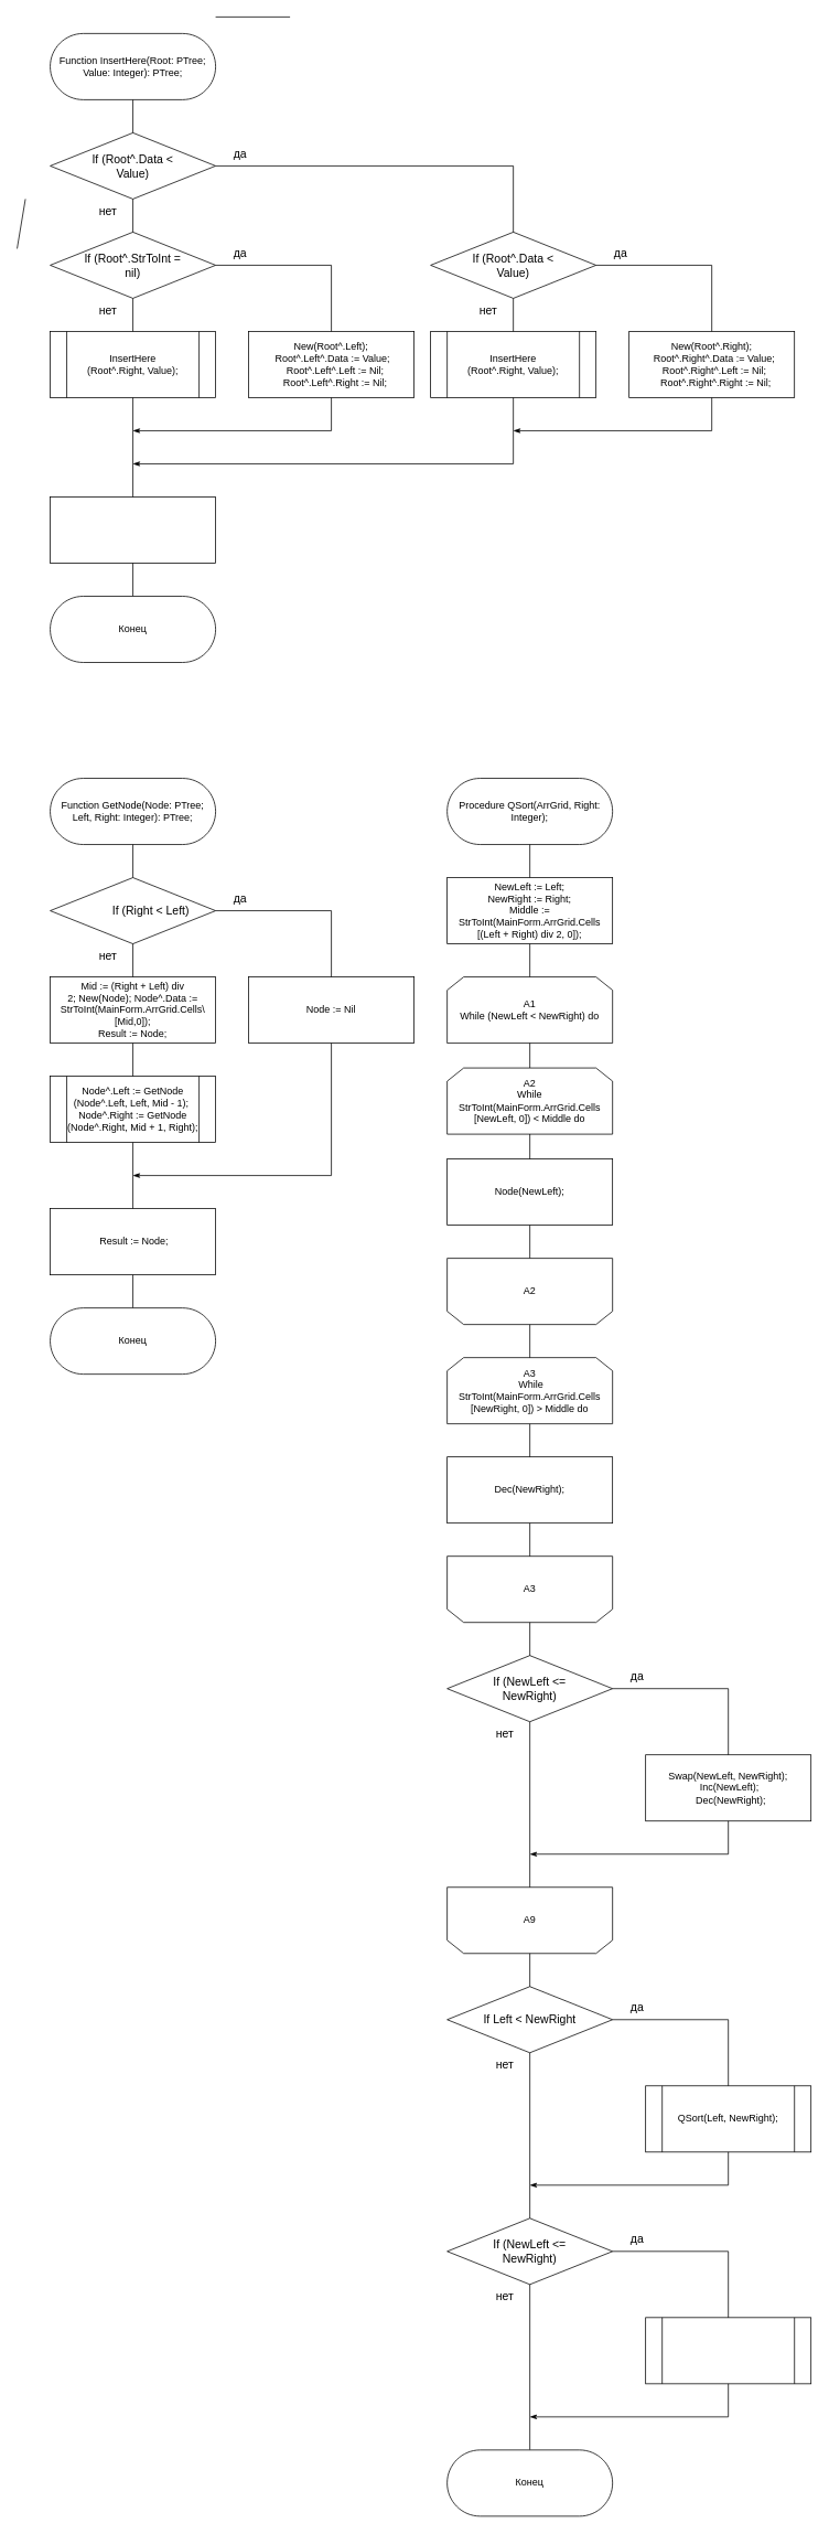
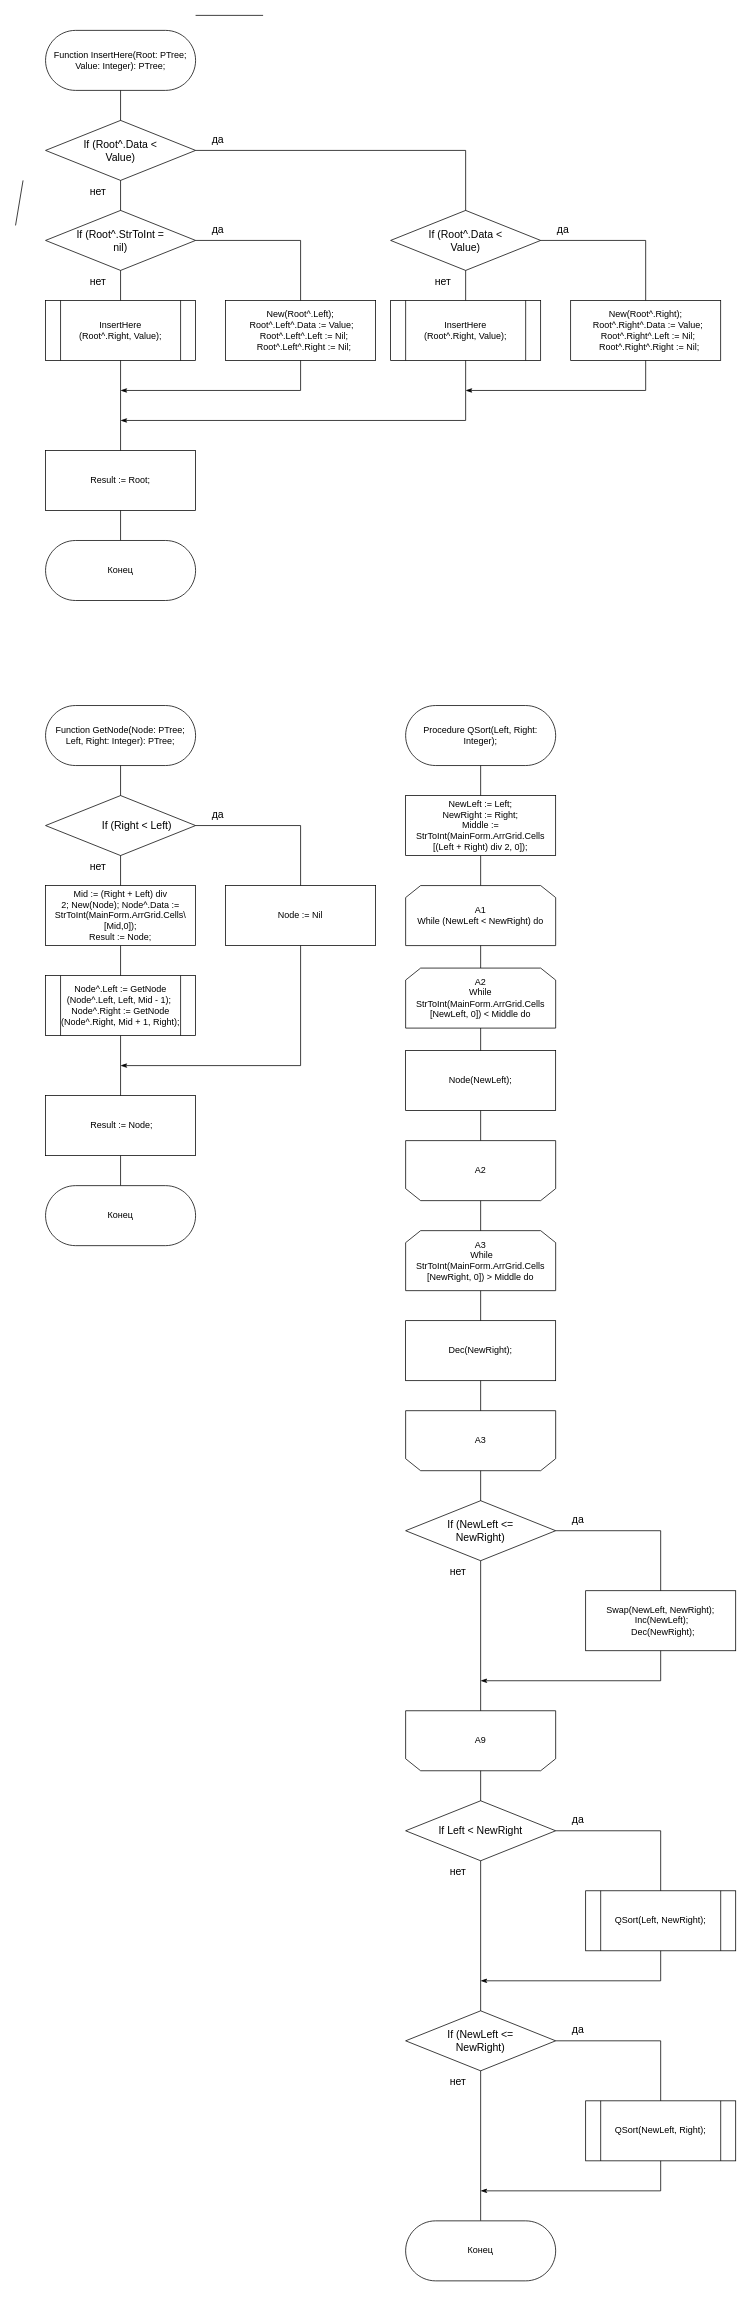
+ <mxCell id="31" value="Result := Root;" style="text;html=1;strokeColor=none;fillColor=none;align=center;verticalAlign=middle;whiteSpace=wrap;rounded=0;" parent="1" vertex="1"><mxGeometry x="60" y="600" width="200" height="80" as="geometry" /></mxCell>
- <mxCell id="48" value="Procedure QSort(ArrGrid, Right: Integer);" style="text;html=1;strokeColor=none;fillColor=none;align=center;verticalAlign=middle;whiteSpace=wrap;rounded=0;" parent="1" vertex="1"><mxGeometry x="540" y="940" width="200" height="80" as="geometry" /></mxCell>
+ <mxCell id="48" value="Procedure QSort(Left, Right: Integer);" style="text;html=1;strokeColor=none;fillColor=none;align=center;verticalAlign=middle;whiteSpace=wrap;rounded=0;" parent="1" vertex="1"><mxGeometry x="540" y="940" width="200" height="80" as="geometry" /></mxCell>
+ <mxCell id="93" value="QSort(NewLeft, Right);" style="text;html=1;strokeColor=none;fillColor=none;align=center;verticalAlign=middle;whiteSpace=wrap;rounded=0;" parent="1" vertex="1"><mxGeometry x="780" y="2800" width="200" height="80" as="geometry" /></mxCell>
